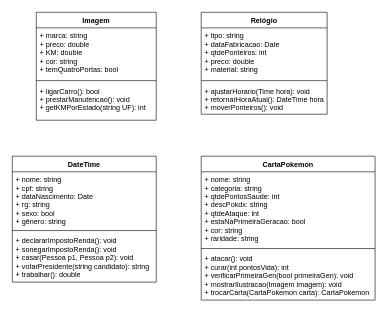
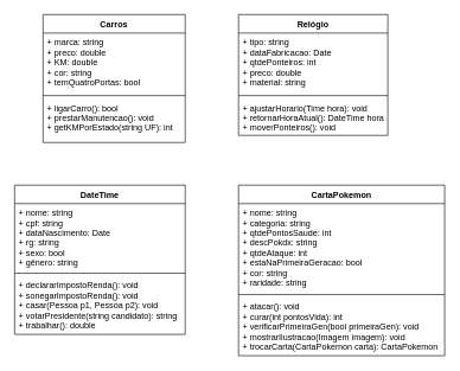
- <mxCell id="2" value="Imagem" style="swimlane;fontStyle=1;align=center;verticalAlign=top;childLayout=stackLayout;horizontal=1;startSize=26;horizontalStack=0;resizeParent=1;resizeParentMax=0;resizeLast=0;collapsible=1;marginBottom=0;" vertex="1" parent="1"><mxGeometry x="60" y="20" width="200" height="180" as="geometry"><mxRectangle x="310" y="240" width="100" height="30" as="alternateBounds" /></mxGeometry></mxCell>
+ <mxCell id="2" value="Carros" style="swimlane;fontStyle=1;align=center;verticalAlign=top;childLayout=stackLayout;horizontal=1;startSize=26;horizontalStack=0;resizeParent=1;resizeParentMax=0;resizeLast=0;collapsible=1;marginBottom=0;" vertex="1" parent="1"><mxGeometry x="60" y="20" width="200" height="180" as="geometry"><mxRectangle x="310" y="240" width="100" height="30" as="alternateBounds" /></mxGeometry></mxCell>
